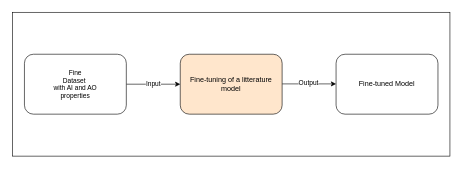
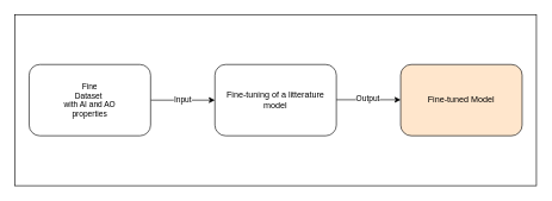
- <mxCell id="5" value="Fine-tuning of a litterature model" style="rounded=1;whiteSpace=wrap;html=1;fontSize=12;glass=0;strokeWidth=1;shadow=0;fillColor=#ffe6cc;" vertex="1" parent="1"><mxGeometry x="300" y="90" width="170" height="100" as="geometry" /></mxCell>
+ <mxCell id="5" value="Fine-tuning of a litterature model" style="rounded=1;whiteSpace=wrap;html=1;fontSize=12;glass=0;strokeWidth=1;shadow=0;" vertex="1" parent="1"><mxGeometry x="300" y="90" width="170" height="100" as="geometry" /></mxCell>
- <mxCell id="9" value="Fine-tuned Model" style="rounded=1;whiteSpace=wrap;html=1;fontSize=12;glass=0;strokeWidth=1;shadow=0;" vertex="1" parent="1"><mxGeometry x="560" y="90" width="170" height="100" as="geometry" /></mxCell>
+ <mxCell id="9" value="Fine-tuned Model" style="rounded=1;whiteSpace=wrap;html=1;fontSize=12;glass=0;strokeWidth=1;shadow=0;fillColor=#ffe6cc;" vertex="1" parent="1"><mxGeometry x="560" y="90" width="170" height="100" as="geometry" /></mxCell>
